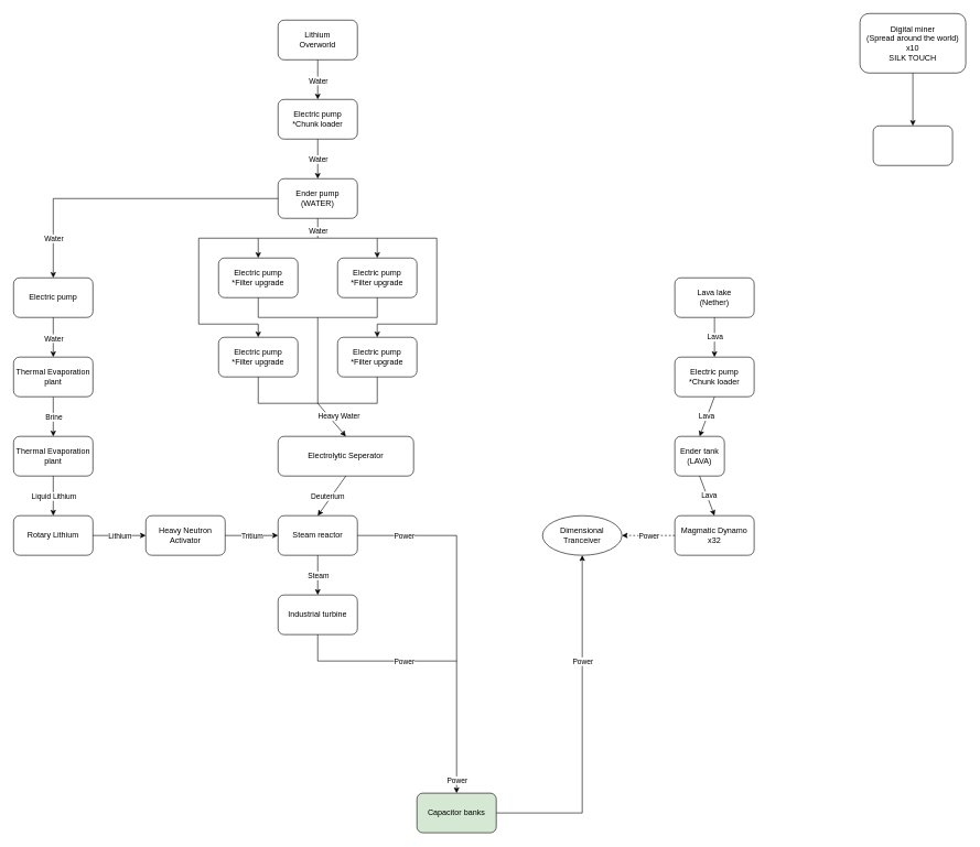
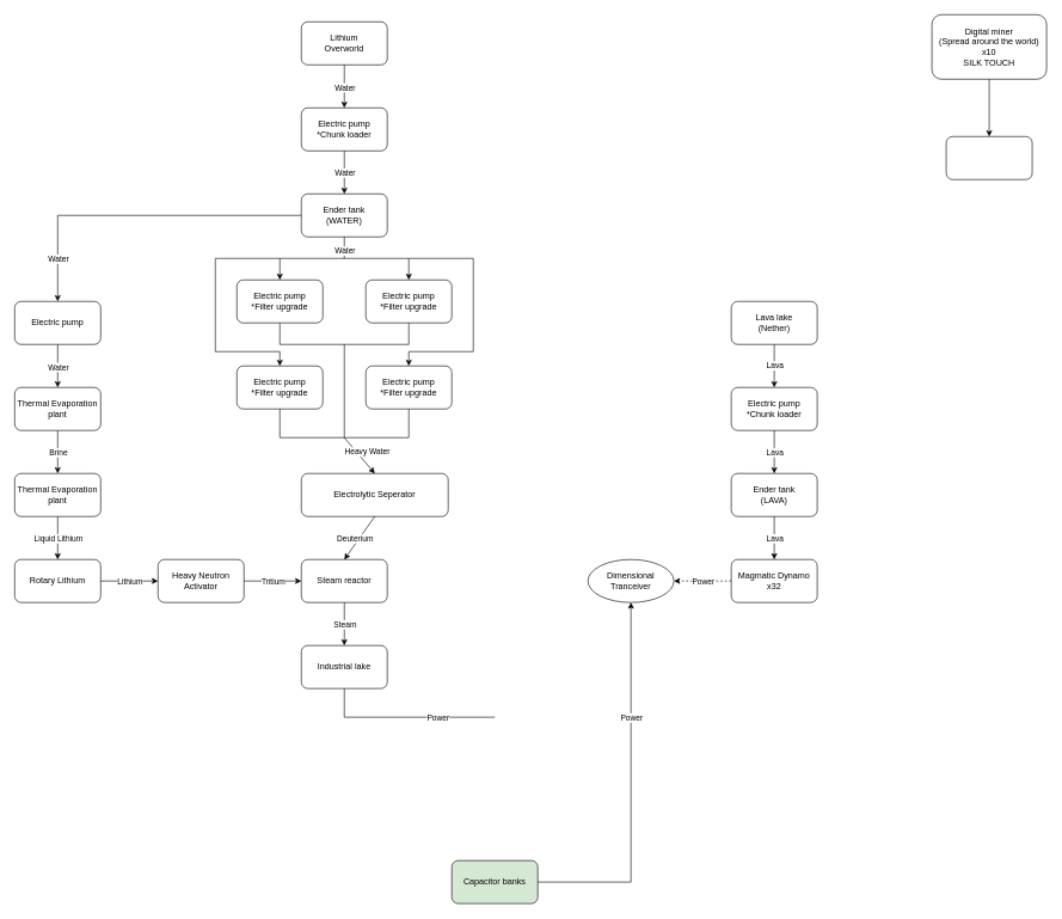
- <mxCell id="30" value="&lt;div&gt;Ender pump&lt;/div&gt;&lt;div&gt;(WATER)&lt;br&gt;&lt;/div&gt;" style="rounded=1;whiteSpace=wrap;html=1;" parent="1" vertex="1"><mxGeometry x="420" y="270" width="120" height="60" as="geometry" /></mxCell>
+ <mxCell id="30" value="&lt;div&gt;Ender tank&lt;/div&gt;&lt;div&gt;(WATER)&lt;br&gt;&lt;/div&gt;" style="rounded=1;whiteSpace=wrap;html=1;" parent="1" vertex="1"><mxGeometry x="420" y="270" width="120" height="60" as="geometry" /></mxCell>
- <mxCell id="61" value="&lt;div&gt;Ender tank&lt;/div&gt;&lt;div&gt;(LAVA)&lt;br&gt;&lt;/div&gt;" style="rounded=1;whiteSpace=wrap;html=1;" parent="1" vertex="1"><mxGeometry x="1020" y="660" width="75" height="60" as="geometry" /></mxCell>
+ <mxCell id="61" value="&lt;div&gt;Ender tank&lt;/div&gt;&lt;div&gt;(LAVA)&lt;br&gt;&lt;/div&gt;" style="rounded=1;whiteSpace=wrap;html=1;" parent="1" vertex="1"><mxGeometry x="1020" y="660" width="120" height="60" as="geometry" /></mxCell>
- <mxCell id="10" value="" style="endArrow=classic;html=1;rounded=0;exitX=1;exitY=0.5;exitDx=0;exitDy=0;entryX=0.5;entryY=0;entryDx=0;entryDy=0;" parent="1" source="5" target="9" edge="1"><mxGeometry width="50" height="50" relative="1" as="geometry"><mxPoint x="590" y="830" as="sourcePoint" /><mxPoint x="640" y="780" as="targetPoint" /><Array as="points"><mxPoint x="690" y="810" /></Array></mxGeometry></mxCell>
- <mxCell id="11" value="Power" style="edgeLabel;html=1;align=center;verticalAlign=middle;resizable=0;points=[];" parent="10" vertex="1" connectable="0"><mxGeometry x="0.874" relative="1" as="geometry"><mxPoint y="14" as="offset" /></mxGeometry></mxCell>
- <mxCell id="12" value="Power" style="edgeLabel;html=1;align=center;verticalAlign=middle;resizable=0;points=[];" parent="10" vertex="1" connectable="0"><mxGeometry x="-0.9" y="-1" relative="1" as="geometry"><mxPoint x="43" y="-1" as="offset" /></mxGeometry></mxCell>
- <mxCell id="8" value="Industrial turbine" style="rounded=1;whiteSpace=wrap;html=1;" parent="1" vertex="1"><mxGeometry x="420" y="900" width="120" height="60" as="geometry" /></mxCell>
+ <mxCell id="8" value="Industrial lake" style="rounded=1;whiteSpace=wrap;html=1;" parent="1" vertex="1"><mxGeometry x="420" y="900" width="120" height="60" as="geometry" /></mxCell>
